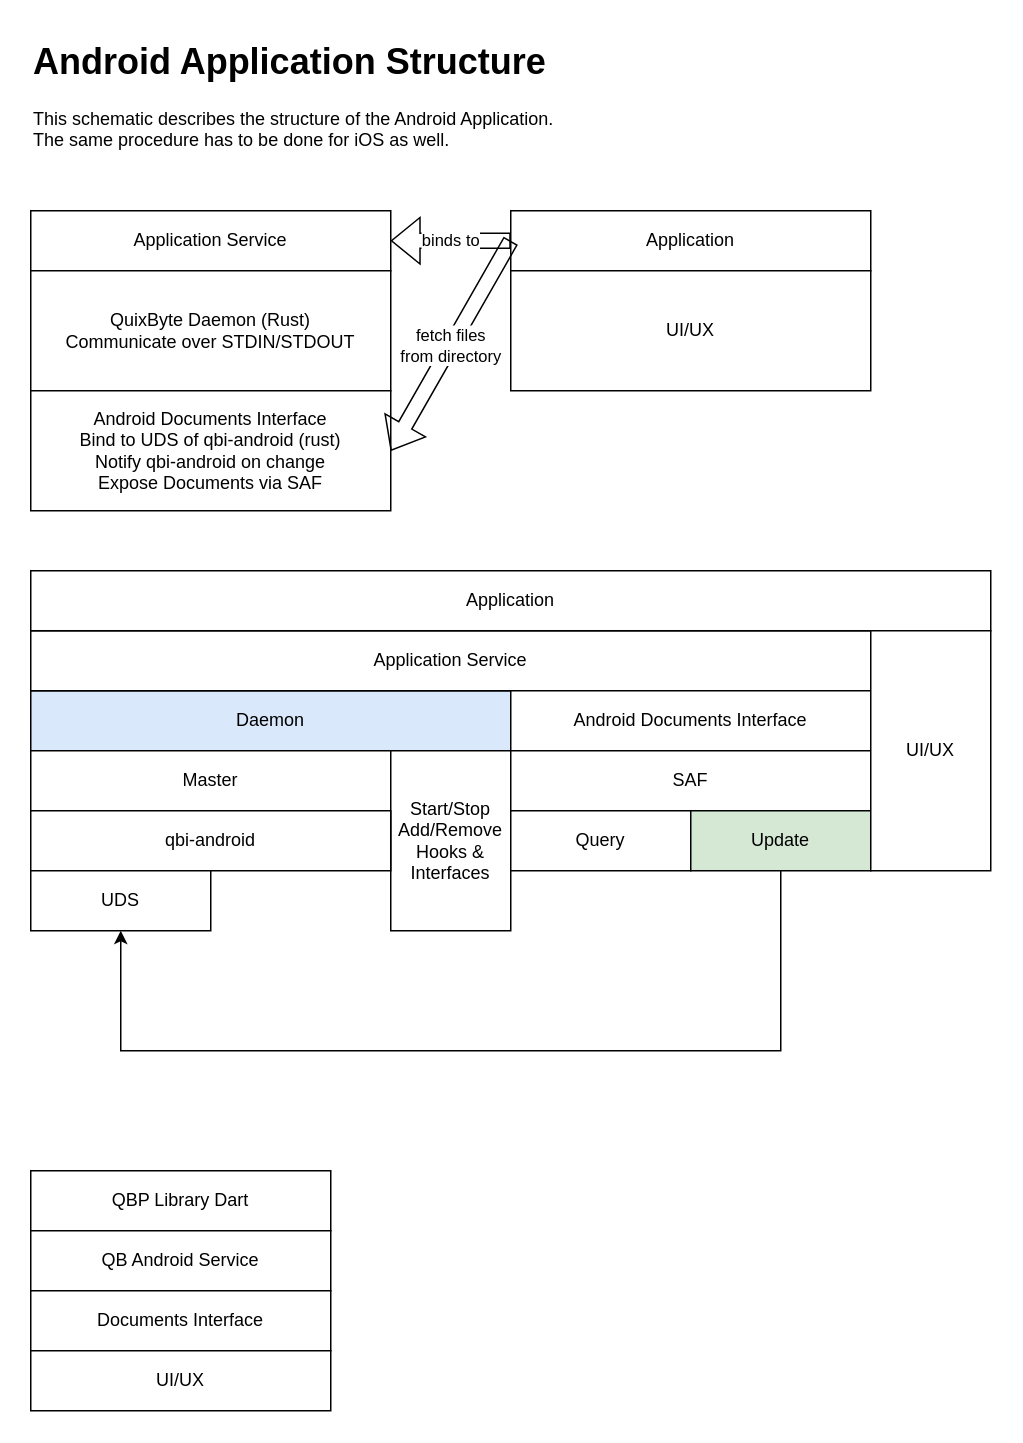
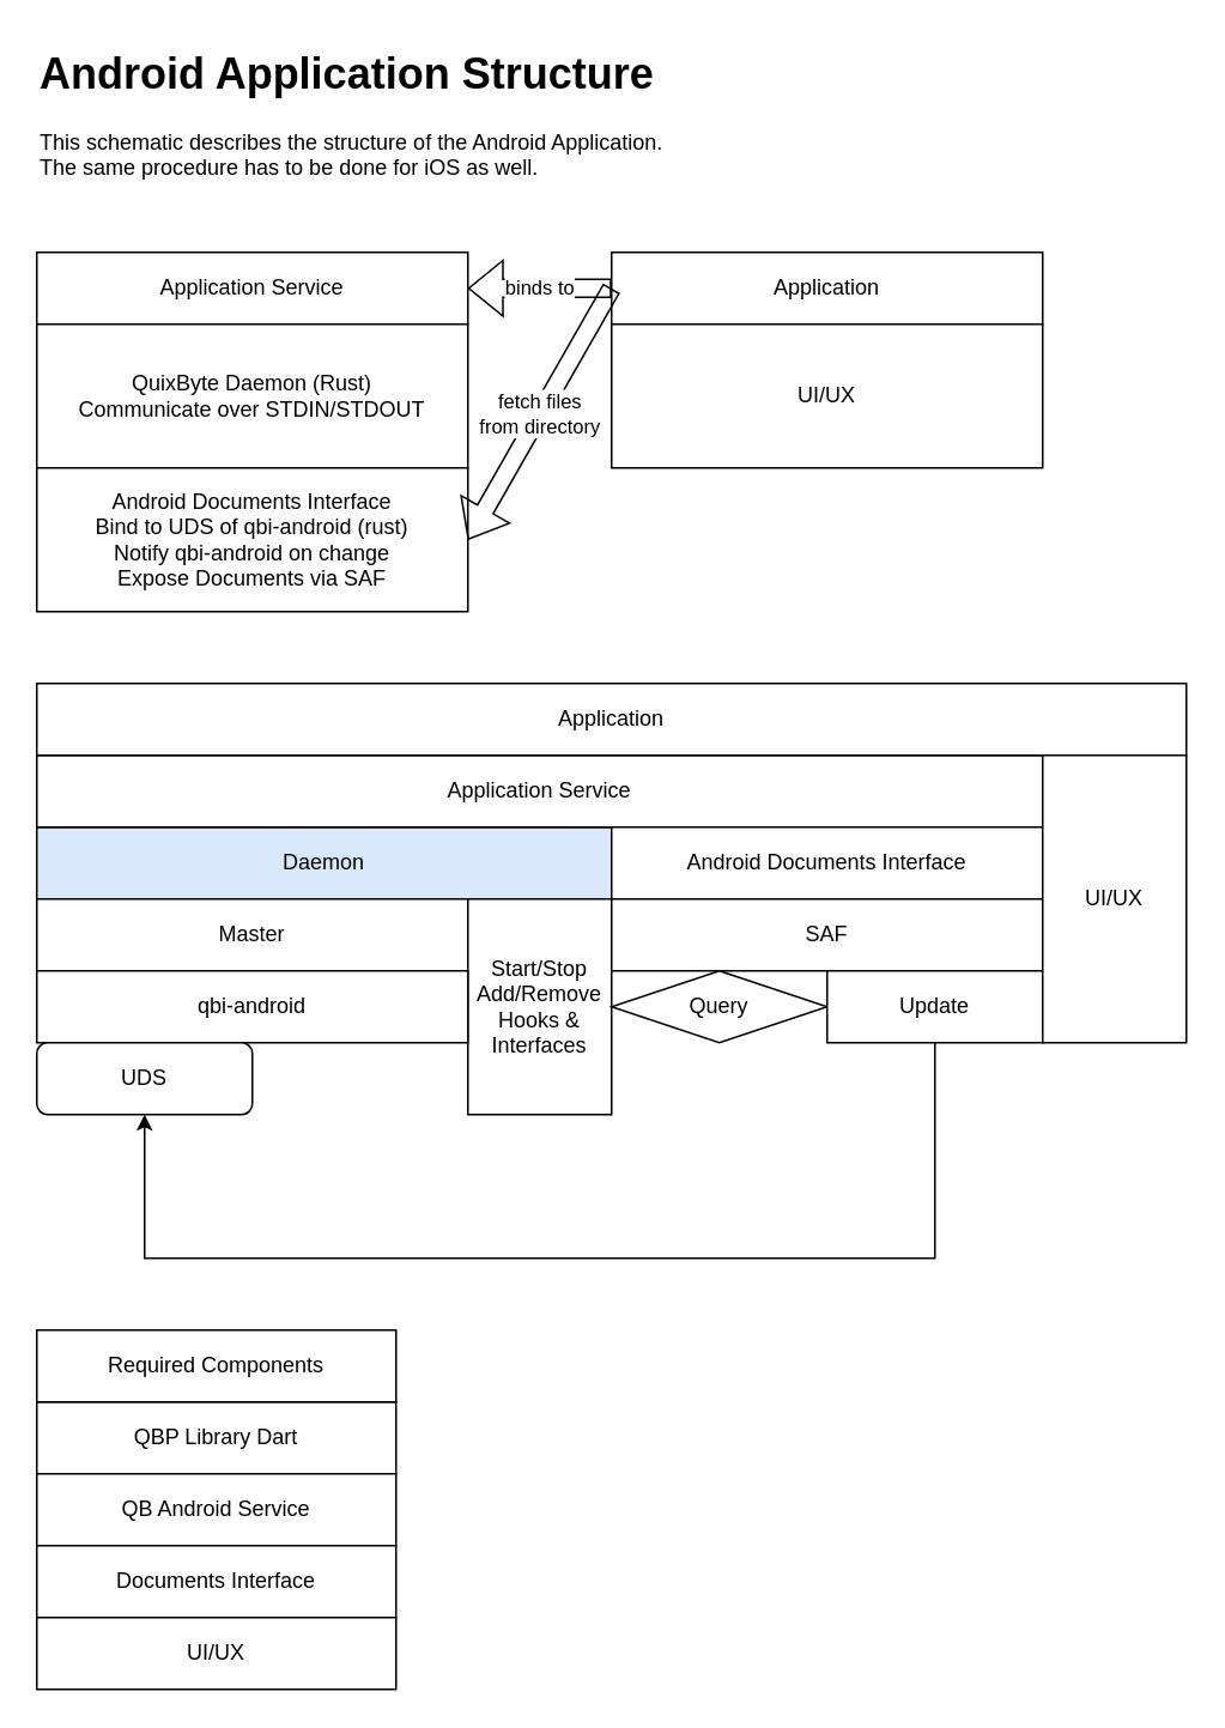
- <mxCell id="18" value="Query" style="rounded=0;whiteSpace=wrap;html=1;" parent="1" vertex="1"><mxGeometry x="340" y="540" width="120" height="40" as="geometry" /></mxCell>
+ <mxCell id="18" value="Query" style="rhombus;whiteSpace=wrap;html=1;" parent="1" vertex="1"><mxGeometry x="340" y="540" width="120" height="40" as="geometry" /></mxCell>
- <mxCell id="19" value="Update" style="rounded=0;whiteSpace=wrap;html=1;fillColor=#d5e8d4;" parent="1" vertex="1"><mxGeometry x="460" y="540" width="120" height="40" as="geometry" /></mxCell>
+ <mxCell id="19" value="Update" style="rounded=0;whiteSpace=wrap;html=1;" parent="1" vertex="1"><mxGeometry x="460" y="540" width="120" height="40" as="geometry" /></mxCell>
- <mxCell id="16" value="UDS" style="rounded=0;whiteSpace=wrap;html=1;" parent="1" vertex="1"><mxGeometry x="20" y="580" width="120" height="40" as="geometry" /></mxCell>
+ <mxCell id="16" value="UDS" style="whiteSpace=wrap;html=1;rounded=1;" parent="1" vertex="1"><mxGeometry x="20" y="580" width="120" height="40" as="geometry" /></mxCell>
+ <mxCell id="25" value="Required Components" style="rounded=0;whiteSpace=wrap;html=1;" vertex="1" parent="1"><mxGeometry x="20" y="740" width="200" height="40" as="geometry" /></mxCell>
